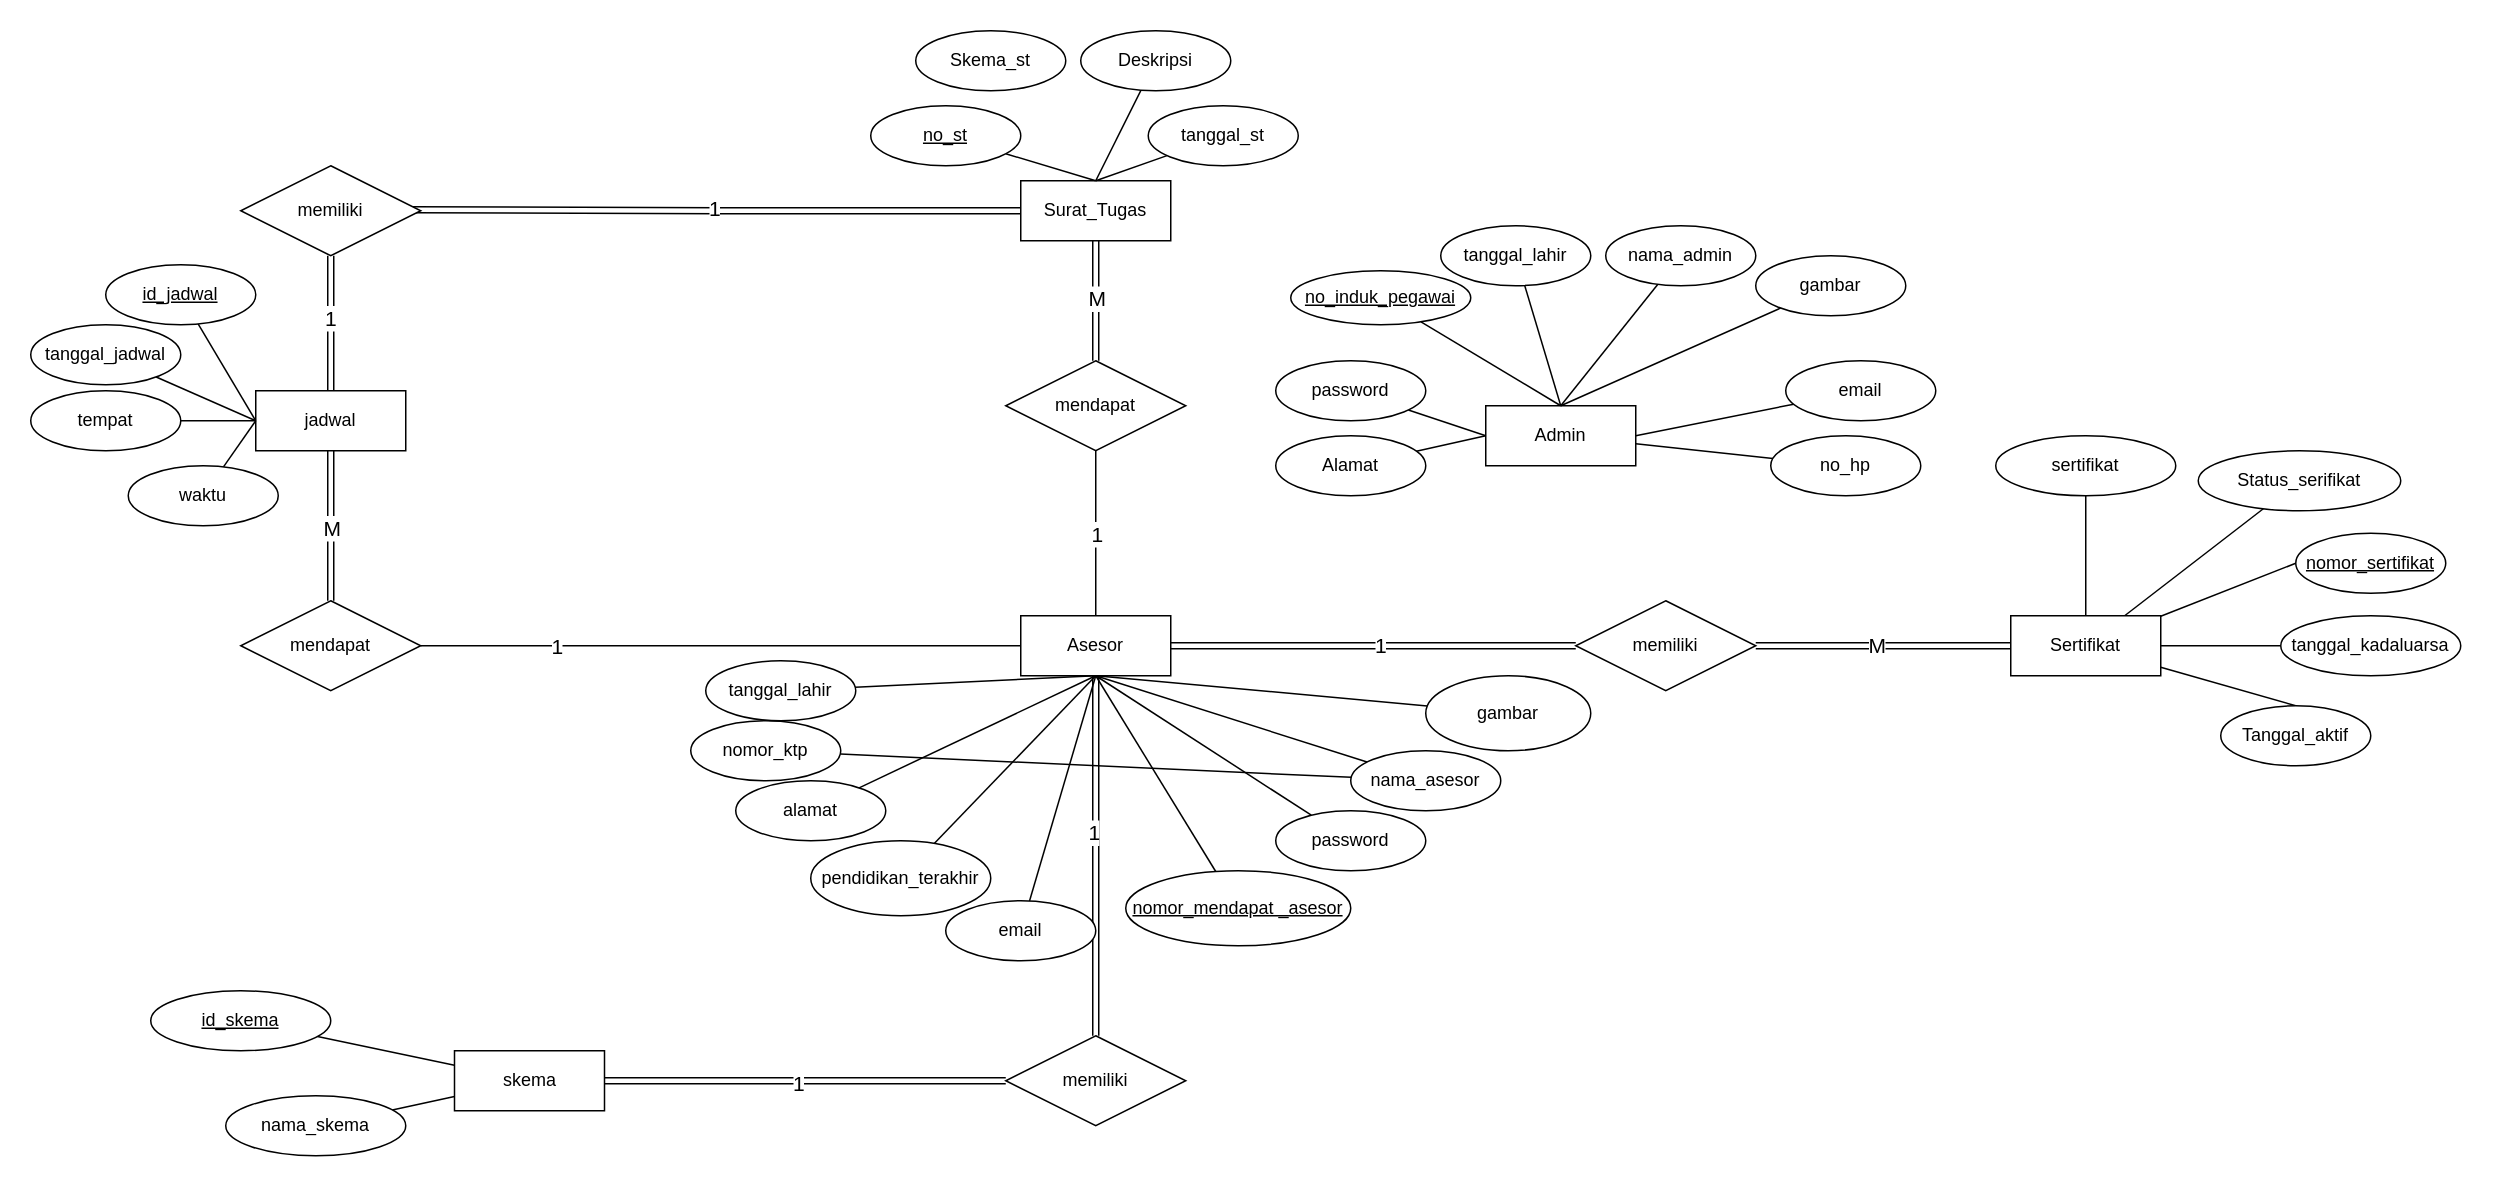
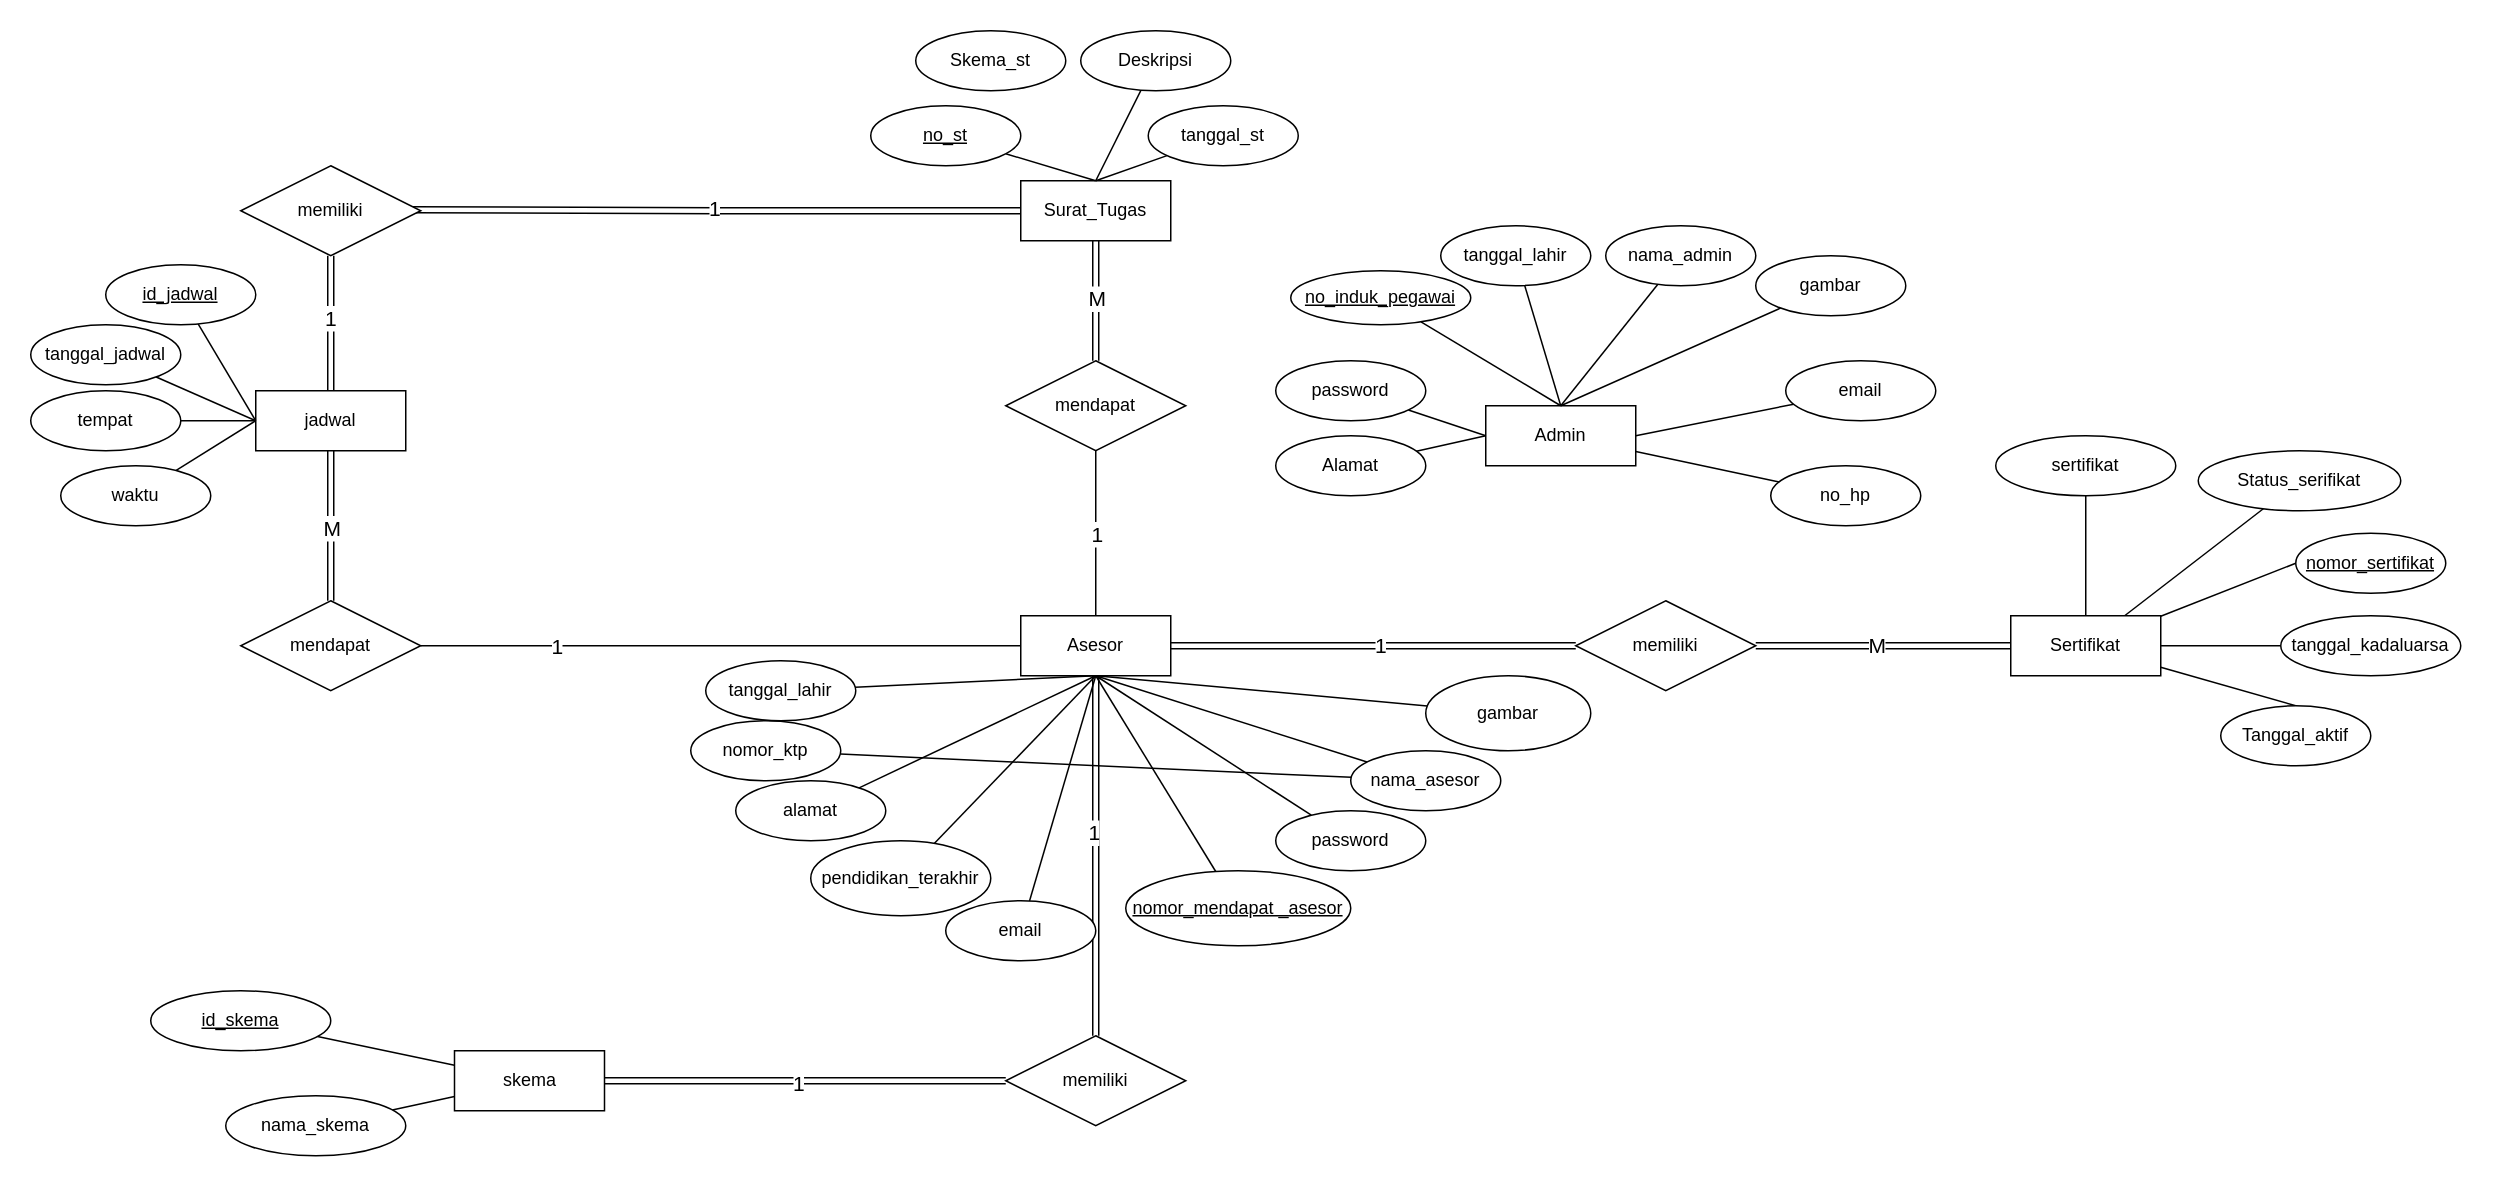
- <mxCell id="12" value="no_hp" style="ellipse;whiteSpace=wrap;html=1;align=center;" vertex="1" parent="1"><mxGeometry x="1180" y="290" width="100" height="40" as="geometry" /></mxCell>
+ <mxCell id="12" value="no_hp" style="ellipse;whiteSpace=wrap;html=1;align=center;" vertex="1" parent="1"><mxGeometry x="1180" y="310" width="100" height="40" as="geometry" /></mxCell>
- <mxCell id="95" value="waktu" style="ellipse;whiteSpace=wrap;html=1;align=center;" vertex="1" parent="1"><mxGeometry x="85" y="310" width="100" height="40" as="geometry" /></mxCell>
+ <mxCell id="95" value="waktu" style="ellipse;whiteSpace=wrap;html=1;align=center;" vertex="1" parent="1"><mxGeometry x="40" y="310" width="100" height="40" as="geometry" /></mxCell>
